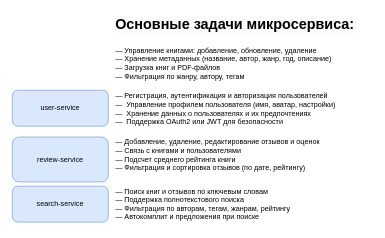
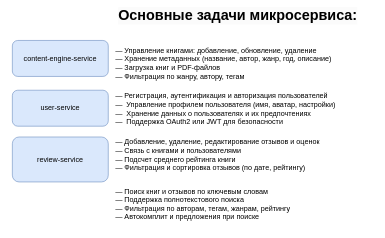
- <mxCell id="7" value="&lt;h1 style=&quot;forced-color-adjust: none; color: rgb(0, 0, 0); font-family: Helvetica; font-style: normal; font-variant-ligatures: normal; font-variant-caps: normal; letter-spacing: normal; orphans: 2; text-align: left; text-indent: 0px; text-transform: none; widows: 2; word-spacing: 0px; -webkit-text-stroke-width: 0px; white-space: normal; background-color: rgb(251, 251, 251); text-decoration-thickness: initial; text-decoration-style: initial; text-decoration-color: initial; margin-top: 0px;&quot;&gt;Основные задачи микросервиса:&lt;/h1&gt;" style="text;whiteSpace=wrap;html=1;" vertex="1" parent="1"><mxGeometry x="190" y="20" width="430" height="40" as="geometry" /></mxCell>
+ <mxCell id="7" value="&lt;h1 style=&quot;forced-color-adjust: none; color: rgb(0, 0, 0); font-family: Helvetica; font-style: normal; font-variant-ligatures: normal; font-variant-caps: normal; letter-spacing: normal; orphans: 2; text-align: left; text-indent: 0px; text-transform: none; widows: 2; word-spacing: 0px; -webkit-text-stroke-width: 0px; white-space: normal; background-color: rgb(251, 251, 251); text-decoration-thickness: initial; text-decoration-style: initial; text-decoration-color: initial; margin-top: 0px;&quot;&gt;Основные задачи микросервиса:&lt;/h1&gt;" style="text;whiteSpace=wrap;html=1;" vertex="1" parent="1"><mxGeometry x="195" y="5" width="430" height="40" as="geometry" /></mxCell>
+ <mxCell id="3" value="content-engine-service" style="rounded=1;whiteSpace=wrap;html=1;fillColor=#dae8fc;strokeColor=#6c8ebf;" parent="1" vertex="1"><mxGeometry x="20" y="67" width="160" height="60" as="geometry" /></mxCell>
- <mxCell id="5" value="search-service" style="rounded=1;whiteSpace=wrap;html=1;fillColor=#dae8fc;strokeColor=#6c8ebf;" parent="1" vertex="1"><mxGeometry x="20" y="310" width="160" height="60" as="geometry" /></mxCell>
